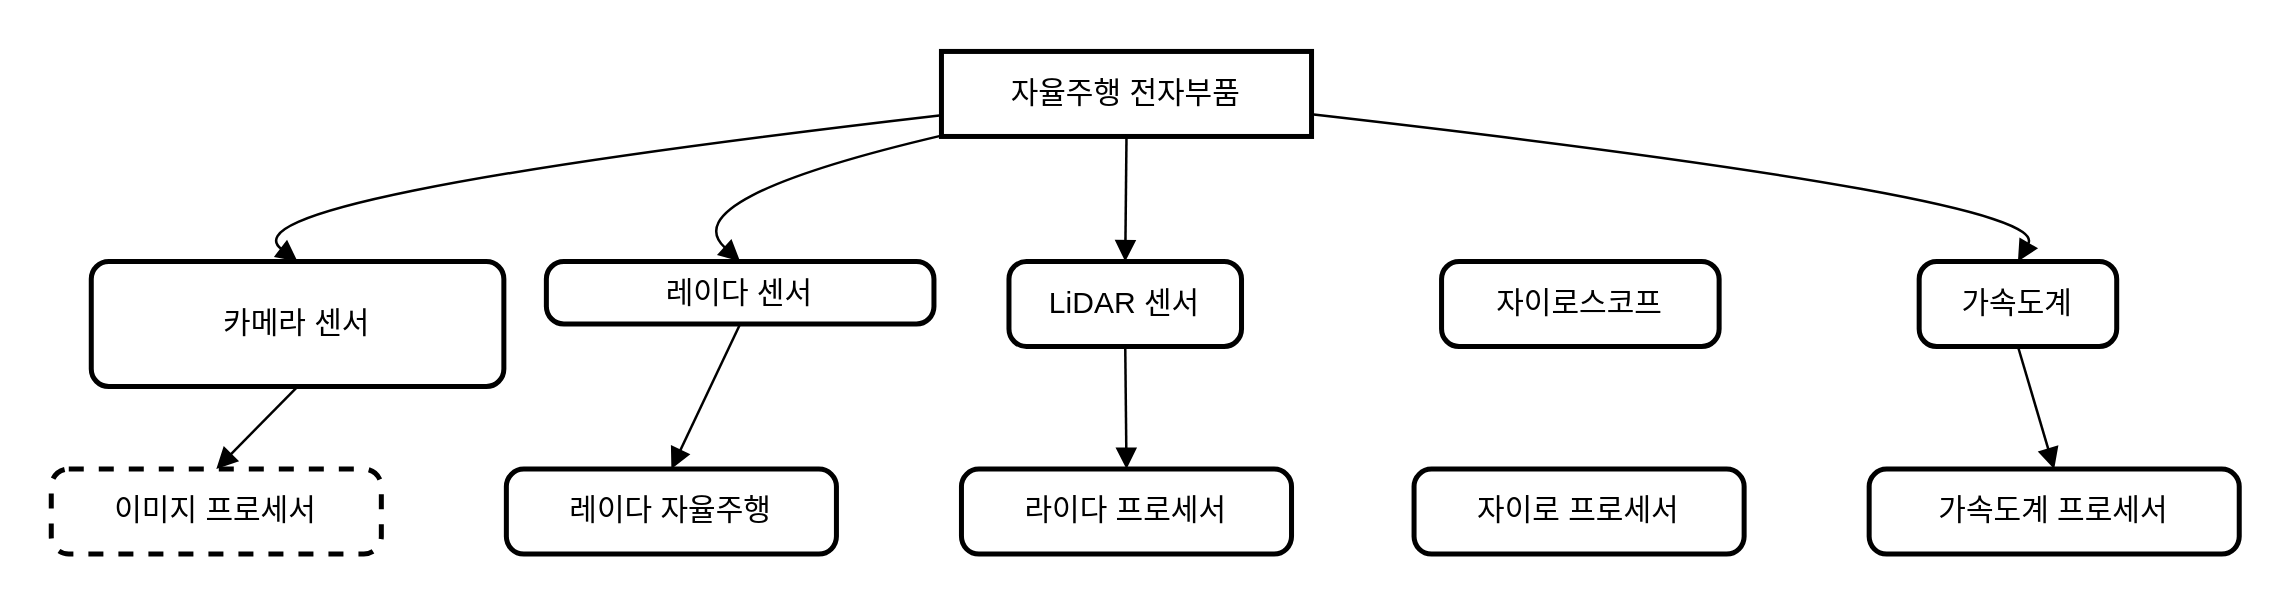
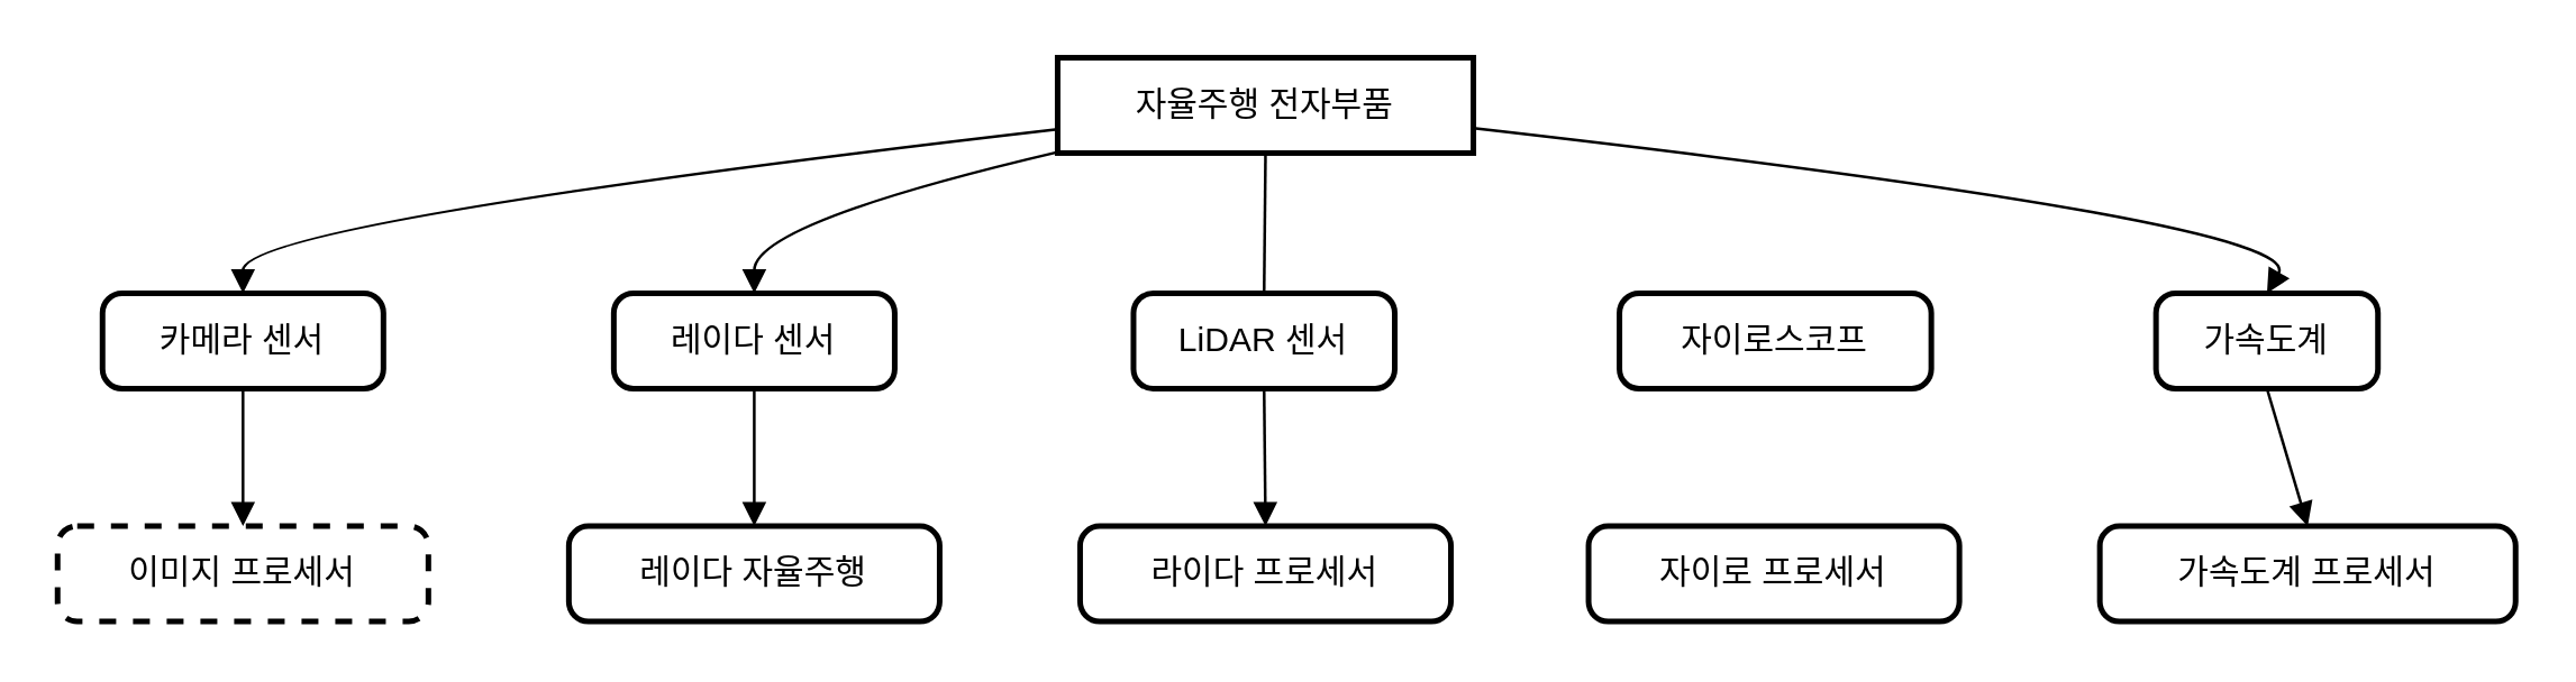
- <mxCell id="15" value="" style="curved=1;startArrow=none;endArrow=block;exitX=0.5;exitY=0.99;entryX=0.5;entryY=-0.01;" edge="1" parent="1" source="2" target="5"><mxGeometry relative="1" as="geometry"><Array as="points" /></mxGeometry></mxCell>
+ <mxCell id="15" value="" style="curved=1;startArrow=none;endArrow=none;exitX=0.5;exitY=0.99;entryX=0.5;entryY=-0.01;" edge="1" parent="1" source="2" target="5"><mxGeometry relative="1" as="geometry"><Array as="points" /></mxGeometry></mxCell>
- <mxCell id="4" value="레이다 센서" style="rounded=1;absoluteArcSize=1;arcSize=14;whiteSpace=wrap;strokeWidth=2;" vertex="1" parent="1"><mxGeometry x="218" y="104" width="155" height="25" as="geometry" /></mxCell>
+ <mxCell id="4" value="레이다 센서" style="rounded=1;absoluteArcSize=1;arcSize=14;whiteSpace=wrap;strokeWidth=2;" vertex="1" parent="1"><mxGeometry x="218" y="104" width="100" height="34" as="geometry" /></mxCell>
- <mxCell id="3" value="카메라 센서" style="rounded=1;absoluteArcSize=1;arcSize=14;whiteSpace=wrap;strokeWidth=2;" vertex="1" parent="1"><mxGeometry x="36" y="104" width="165" height="50" as="geometry" /></mxCell>
+ <mxCell id="3" value="카메라 센서" style="rounded=1;absoluteArcSize=1;arcSize=14;whiteSpace=wrap;strokeWidth=2;" vertex="1" parent="1"><mxGeometry x="36" y="104" width="100" height="34" as="geometry" /></mxCell>
